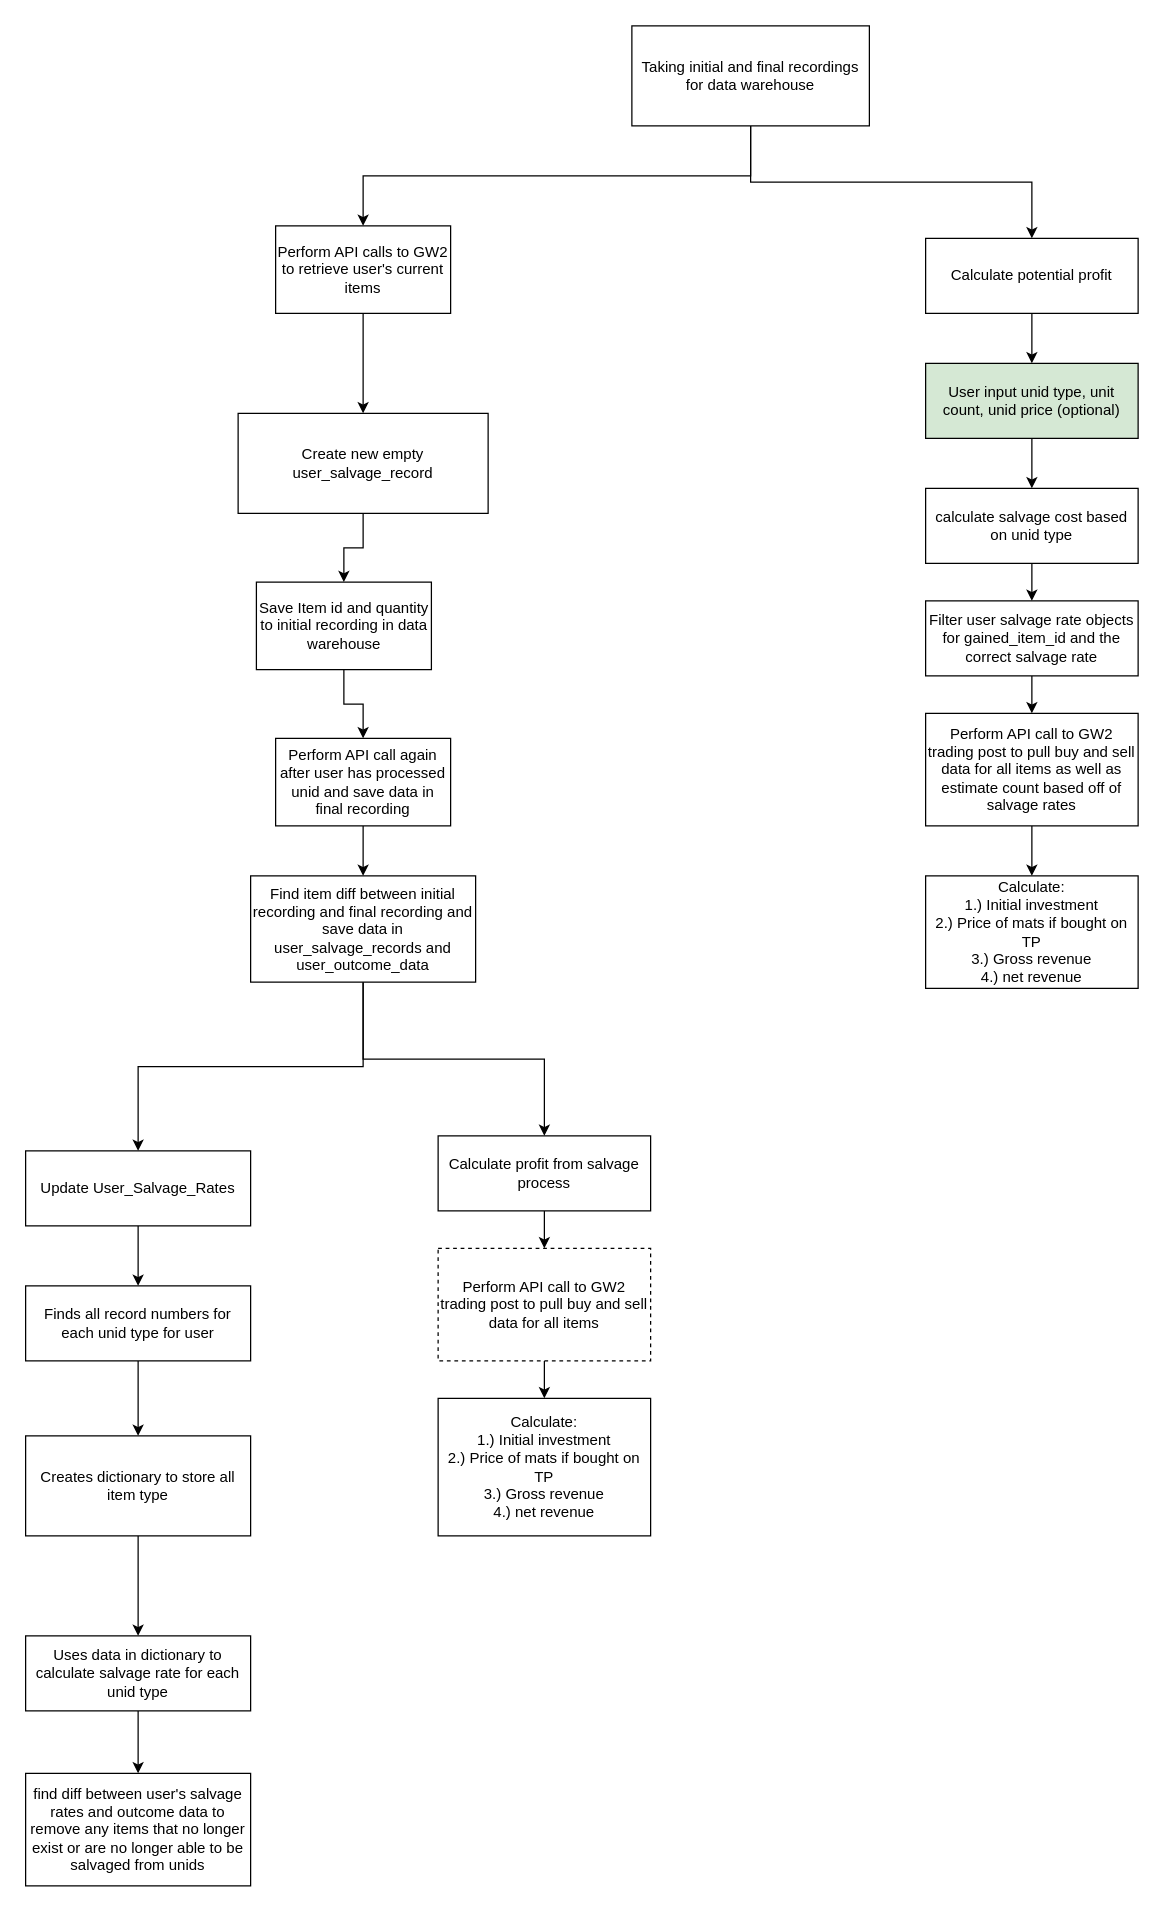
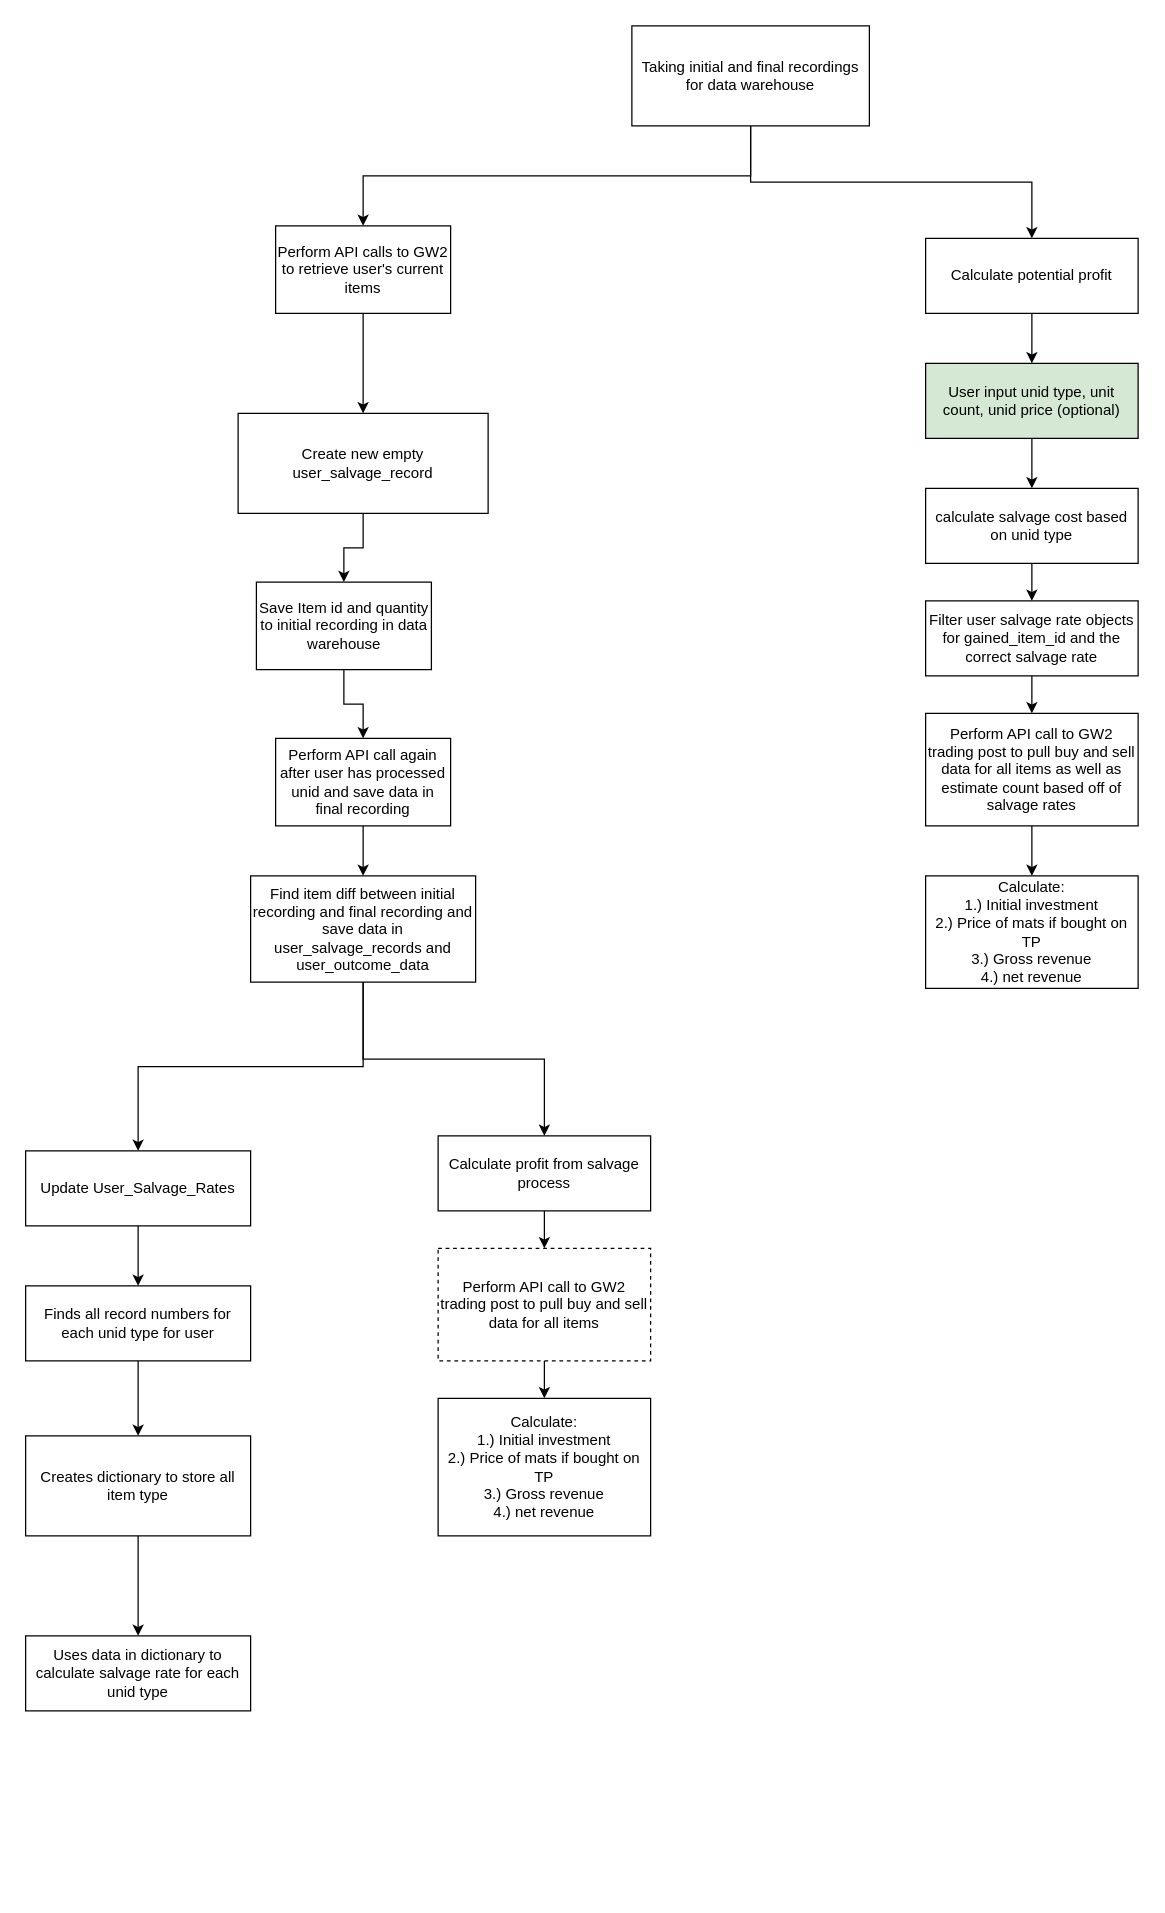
- <mxCell id="27" value="" style="edgeStyle=orthogonalEdgeStyle;rounded=0;orthogonalLoop=1;jettySize=auto;html=1;" edge="1" parent="1" source="28" target="29"><mxGeometry relative="1" as="geometry" /></mxCell>
- <mxCell id="29" value="find diff between user's salvage rates and outcome data to remove any items that no longer exist or are no longer able to be salvaged from unids" style="rounded=0;whiteSpace=wrap;html=1;" vertex="1" parent="1"><mxGeometry x="20" y="1418" width="180" height="90" as="geometry" /></mxCell>
